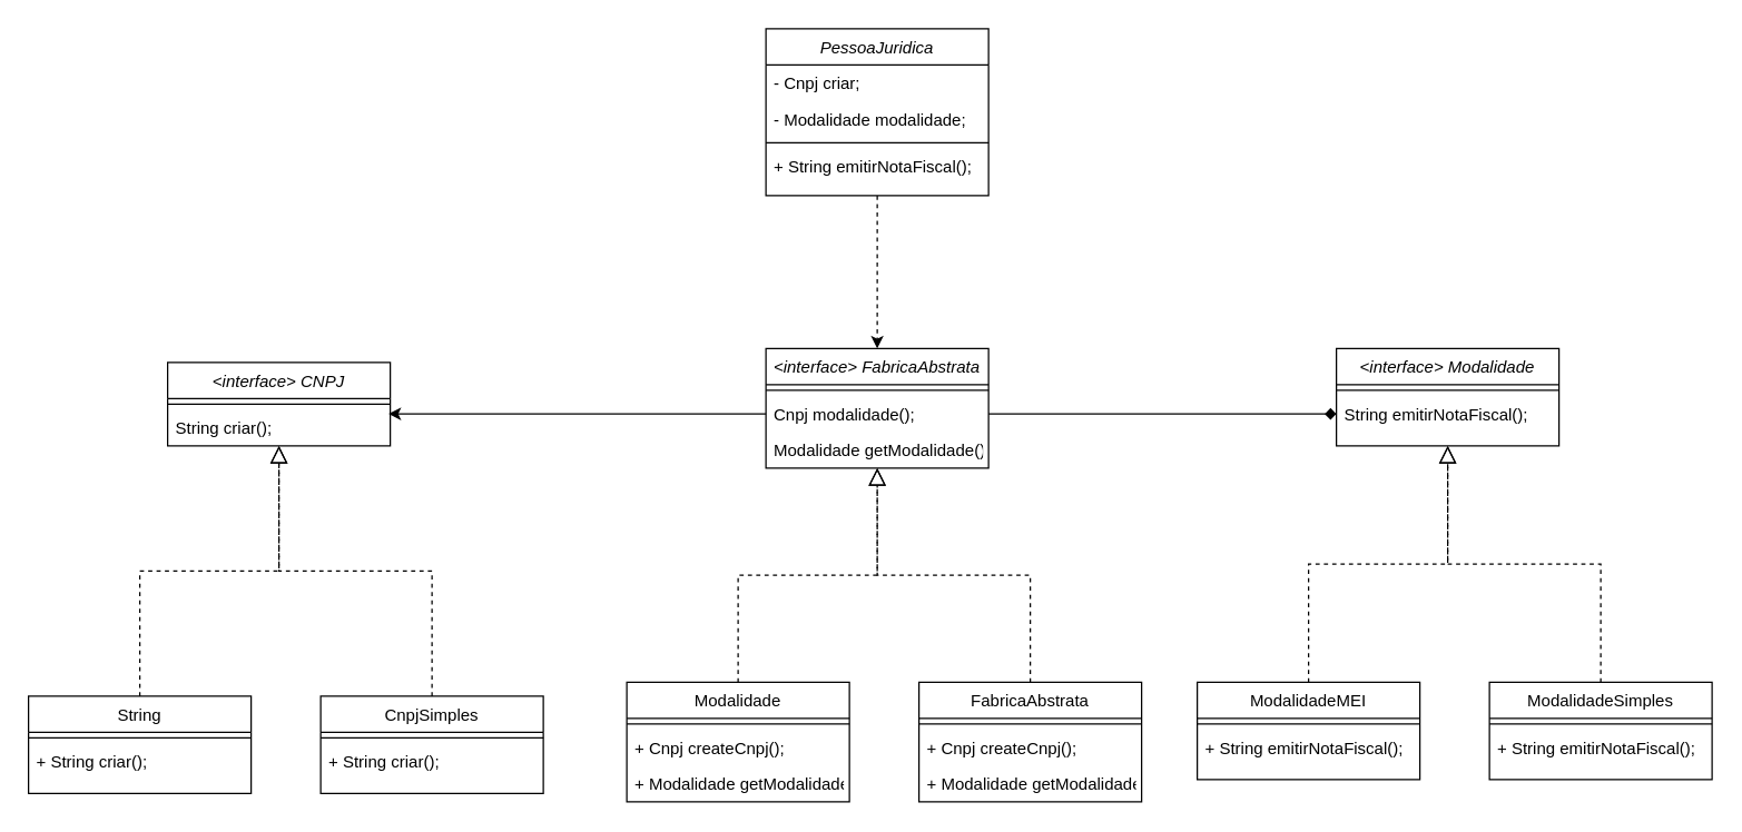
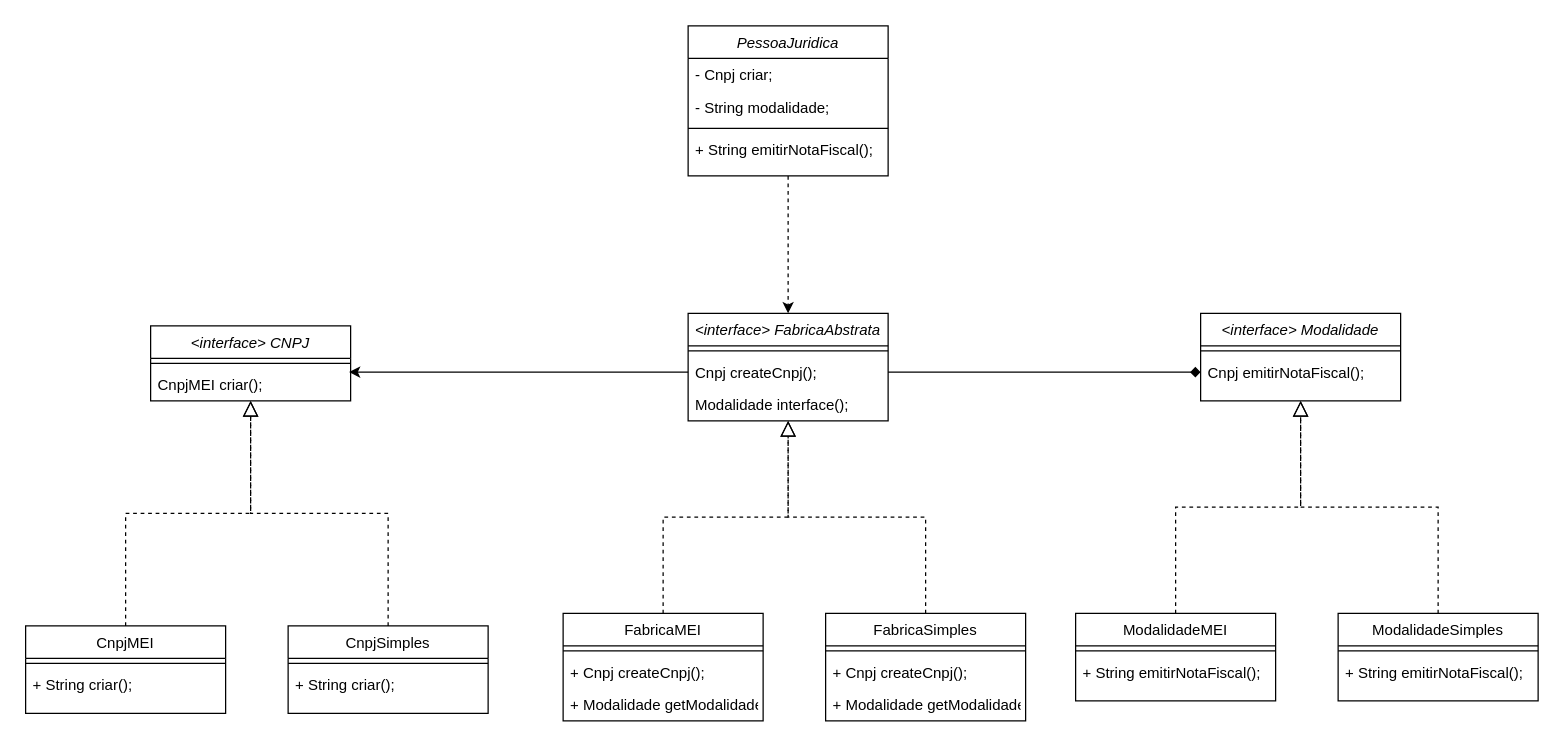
- <mxCell id="43" value="- Modalidade modalidade;" style="text;align=left;verticalAlign=top;spacingLeft=4;spacingRight=4;overflow=hidden;rotatable=0;points=[[0,0.5],[1,0.5]];portConstraint=eastwest;" vertex="1" parent="41"><mxGeometry y="52" width="160" height="26" as="geometry" /></mxCell>
+ <mxCell id="43" value="- String modalidade;" style="text;align=left;verticalAlign=top;spacingLeft=4;spacingRight=4;overflow=hidden;rotatable=0;points=[[0,0.5],[1,0.5]];portConstraint=eastwest;" vertex="1" parent="41"><mxGeometry y="52" width="160" height="26" as="geometry" /></mxCell>
- <mxCell id="15" value="Cnpj modalidade();" style="text;align=left;verticalAlign=top;spacingLeft=4;spacingRight=4;overflow=hidden;rotatable=0;points=[[0,0.5],[1,0.5]];portConstraint=eastwest;" vertex="1" parent="13"><mxGeometry y="34" width="160" height="26" as="geometry" /></mxCell>
+ <mxCell id="15" value="Cnpj createCnpj();" style="text;align=left;verticalAlign=top;spacingLeft=4;spacingRight=4;overflow=hidden;rotatable=0;points=[[0,0.5],[1,0.5]];portConstraint=eastwest;" vertex="1" parent="13"><mxGeometry y="34" width="160" height="26" as="geometry" /></mxCell>
- <mxCell id="29" value="String emitirNotaFiscal();" style="text;align=left;verticalAlign=top;spacingLeft=4;spacingRight=4;overflow=hidden;rotatable=0;points=[[0,0.5],[1,0.5]];portConstraint=eastwest;" vertex="1" parent="27"><mxGeometry y="34" width="160" height="26" as="geometry" /></mxCell>
+ <mxCell id="29" value="Cnpj emitirNotaFiscal();" style="text;align=left;verticalAlign=top;spacingLeft=4;spacingRight=4;overflow=hidden;rotatable=0;points=[[0,0.5],[1,0.5]];portConstraint=eastwest;" vertex="1" parent="27"><mxGeometry y="34" width="160" height="26" as="geometry" /></mxCell>
- <mxCell id="4" value="String criar();" style="text;align=left;verticalAlign=top;spacingLeft=4;spacingRight=4;overflow=hidden;rotatable=0;points=[[0,0.5],[1,0.5]];portConstraint=eastwest;" vertex="1" parent="2"><mxGeometry y="34" width="160" height="26" as="geometry" /></mxCell>
+ <mxCell id="4" value="CnpjMEI criar();" style="text;align=left;verticalAlign=top;spacingLeft=4;spacingRight=4;overflow=hidden;rotatable=0;points=[[0,0.5],[1,0.5]];portConstraint=eastwest;" vertex="1" parent="2"><mxGeometry y="34" width="160" height="26" as="geometry" /></mxCell>
- <mxCell id="16" value="Modalidade getModalidade();" style="text;align=left;verticalAlign=top;spacingLeft=4;spacingRight=4;overflow=hidden;rotatable=0;points=[[0,0.5],[1,0.5]];portConstraint=eastwest;" vertex="1" parent="13"><mxGeometry y="60" width="160" height="26" as="geometry" /></mxCell>
+ <mxCell id="16" value="Modalidade interface();" style="text;align=left;verticalAlign=top;spacingLeft=4;spacingRight=4;overflow=hidden;rotatable=0;points=[[0,0.5],[1,0.5]];portConstraint=eastwest;" vertex="1" parent="13"><mxGeometry y="60" width="160" height="26" as="geometry" /></mxCell>
- <mxCell id="17" value="Modalidade" style="swimlane;fontStyle=0;align=center;verticalAlign=top;childLayout=stackLayout;horizontal=1;startSize=26;horizontalStack=0;resizeParent=1;resizeLast=0;collapsible=1;marginBottom=0;rounded=0;shadow=0;strokeWidth=1;" vertex="1" parent="1"><mxGeometry x="450" y="490" width="160" height="86" as="geometry"><mxRectangle x="130" y="380" width="160" height="26" as="alternateBounds" /></mxGeometry></mxCell>
+ <mxCell id="17" value="FabricaMEI" style="swimlane;fontStyle=0;align=center;verticalAlign=top;childLayout=stackLayout;horizontal=1;startSize=26;horizontalStack=0;resizeParent=1;resizeLast=0;collapsible=1;marginBottom=0;rounded=0;shadow=0;strokeWidth=1;" vertex="1" parent="1"><mxGeometry x="450" y="490" width="160" height="86" as="geometry"><mxRectangle x="130" y="380" width="160" height="26" as="alternateBounds" /></mxGeometry></mxCell>
- <mxCell id="22" value="FabricaAbstrata" style="swimlane;fontStyle=0;align=center;verticalAlign=top;childLayout=stackLayout;horizontal=1;startSize=26;horizontalStack=0;resizeParent=1;resizeLast=0;collapsible=1;marginBottom=0;rounded=0;shadow=0;strokeWidth=1;" vertex="1" parent="1"><mxGeometry x="660" y="490" width="160" height="86" as="geometry"><mxRectangle x="340" y="380" width="170" height="26" as="alternateBounds" /></mxGeometry></mxCell>
+ <mxCell id="22" value="FabricaSimples" style="swimlane;fontStyle=0;align=center;verticalAlign=top;childLayout=stackLayout;horizontal=1;startSize=26;horizontalStack=0;resizeParent=1;resizeLast=0;collapsible=1;marginBottom=0;rounded=0;shadow=0;strokeWidth=1;" vertex="1" parent="1"><mxGeometry x="660" y="490" width="160" height="86" as="geometry"><mxRectangle x="340" y="380" width="170" height="26" as="alternateBounds" /></mxGeometry></mxCell>
- <mxCell id="5" value="String" style="swimlane;fontStyle=0;align=center;verticalAlign=top;childLayout=stackLayout;horizontal=1;startSize=26;horizontalStack=0;resizeParent=1;resizeLast=0;collapsible=1;marginBottom=0;rounded=0;shadow=0;strokeWidth=1;" parent="1" vertex="1"><mxGeometry x="20" y="500" width="160" height="70" as="geometry"><mxRectangle x="130" y="380" width="160" height="26" as="alternateBounds" /></mxGeometry></mxCell>
+ <mxCell id="5" value="CnpjMEI" style="swimlane;fontStyle=0;align=center;verticalAlign=top;childLayout=stackLayout;horizontal=1;startSize=26;horizontalStack=0;resizeParent=1;resizeLast=0;collapsible=1;marginBottom=0;rounded=0;shadow=0;strokeWidth=1;" parent="1" vertex="1"><mxGeometry x="20" y="500" width="160" height="70" as="geometry"><mxRectangle x="130" y="380" width="160" height="26" as="alternateBounds" /></mxGeometry></mxCell>
